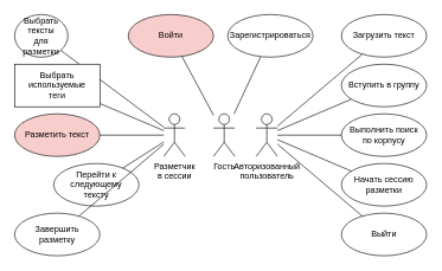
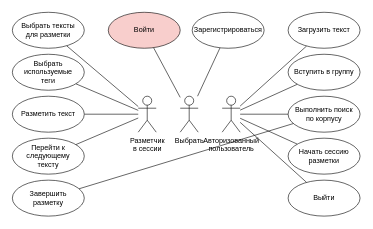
- <mxCell id="18" value="Выбрать тексты&lt;br&gt;для разметки" style="ellipse;whiteSpace=wrap;html=1;" vertex="1" parent="1"><mxGeometry x="20" y="20" width="75" height="60" as="geometry" /></mxCell>
+ <mxCell id="18" value="Выбрать тексты&lt;br&gt;для разметки" style="ellipse;whiteSpace=wrap;html=1;" vertex="1" parent="1"><mxGeometry x="20" y="20" width="120" height="60" as="geometry" /></mxCell>
- <mxCell id="20" value="Выбрать используемые&lt;br&gt;теги" style="whiteSpace=wrap;html=1;rounded=0;" vertex="1" parent="1"><mxGeometry x="20" y="90" width="120" height="60" as="geometry" /></mxCell>
+ <mxCell id="20" value="Выбрать используемые&lt;br&gt;теги" style="ellipse;whiteSpace=wrap;html=1;" vertex="1" parent="1"><mxGeometry x="20" y="90" width="120" height="60" as="geometry" /></mxCell>
- <mxCell id="22" value="Разметить текст" style="ellipse;whiteSpace=wrap;html=1;fillColor=#f8cecc;" vertex="1" parent="1"><mxGeometry x="20" y="160" width="120" height="60" as="geometry" /></mxCell>
+ <mxCell id="22" value="Разметить текст" style="ellipse;whiteSpace=wrap;html=1;" vertex="1" parent="1"><mxGeometry x="20" y="160" width="120" height="60" as="geometry" /></mxCell>
- <mxCell id="27" value="Авторизованный&lt;br&gt;пользователь" style="shape=umlActor;verticalLabelPosition=bottom;verticalAlign=top;html=1;outlineConnect=0;" vertex="1" parent="1"><mxGeometry x="360" y="160" width="30" height="60" as="geometry" /></mxCell>
+ <mxCell id="27" value="Авторизованный&lt;br&gt;пользователь" style="shape=umlActor;verticalLabelPosition=bottom;verticalAlign=top;html=1;outlineConnect=0;" vertex="1" parent="1"><mxGeometry x="370" y="160" width="30" height="60" as="geometry" /></mxCell>
- <mxCell id="2" value="Гость" style="shape=umlActor;verticalLabelPosition=bottom;verticalAlign=top;html=1;outlineConnect=0;" vertex="1" parent="1"><mxGeometry x="300" y="160" width="30" height="60" as="geometry" /></mxCell>
+ <mxCell id="2" value="Выбрать" style="shape=umlActor;verticalLabelPosition=bottom;verticalAlign=top;html=1;outlineConnect=0;" vertex="1" parent="1"><mxGeometry x="300" y="160" width="30" height="60" as="geometry" /></mxCell>
- <mxCell id="25" style="rounded=0;orthogonalLoop=1;jettySize=auto;html=1;endArrow=none;endFill=0;" edge="1" parent="1" source="26" target="28"><mxGeometry relative="1" as="geometry" /></mxCell>
+ <mxCell id="25" style="rounded=0;orthogonalLoop=1;jettySize=auto;html=1;endArrow=none;endFill=0;" edge="1" parent="1" source="26" target="12"><mxGeometry relative="1" as="geometry" /></mxCell>
- <mxCell id="24" value="Перейти к&lt;br&gt;следующему&lt;br&gt;тексту" style="ellipse;whiteSpace=wrap;html=1;" vertex="1" parent="1"><mxGeometry x="75" y="230" width="120" height="60" as="geometry" /></mxCell>
+ <mxCell id="24" value="Перейти к&lt;br&gt;следующему&lt;br&gt;тексту" style="ellipse;whiteSpace=wrap;html=1;" vertex="1" parent="1"><mxGeometry x="20" y="230" width="120" height="60" as="geometry" /></mxCell>
